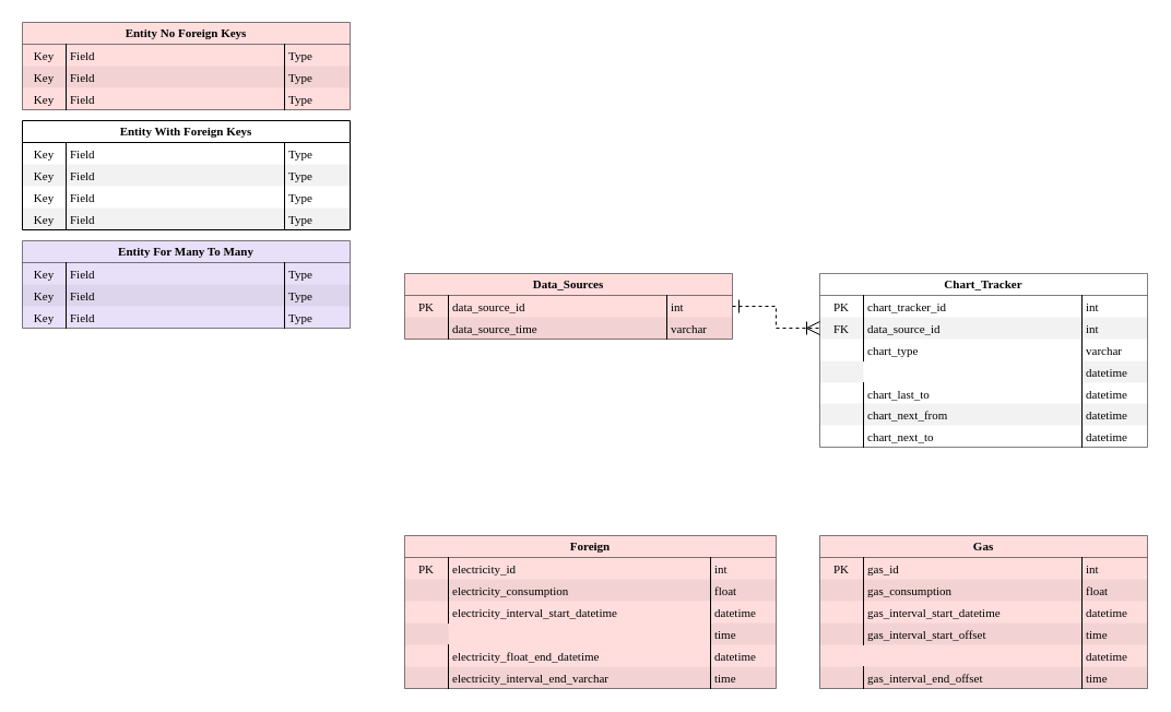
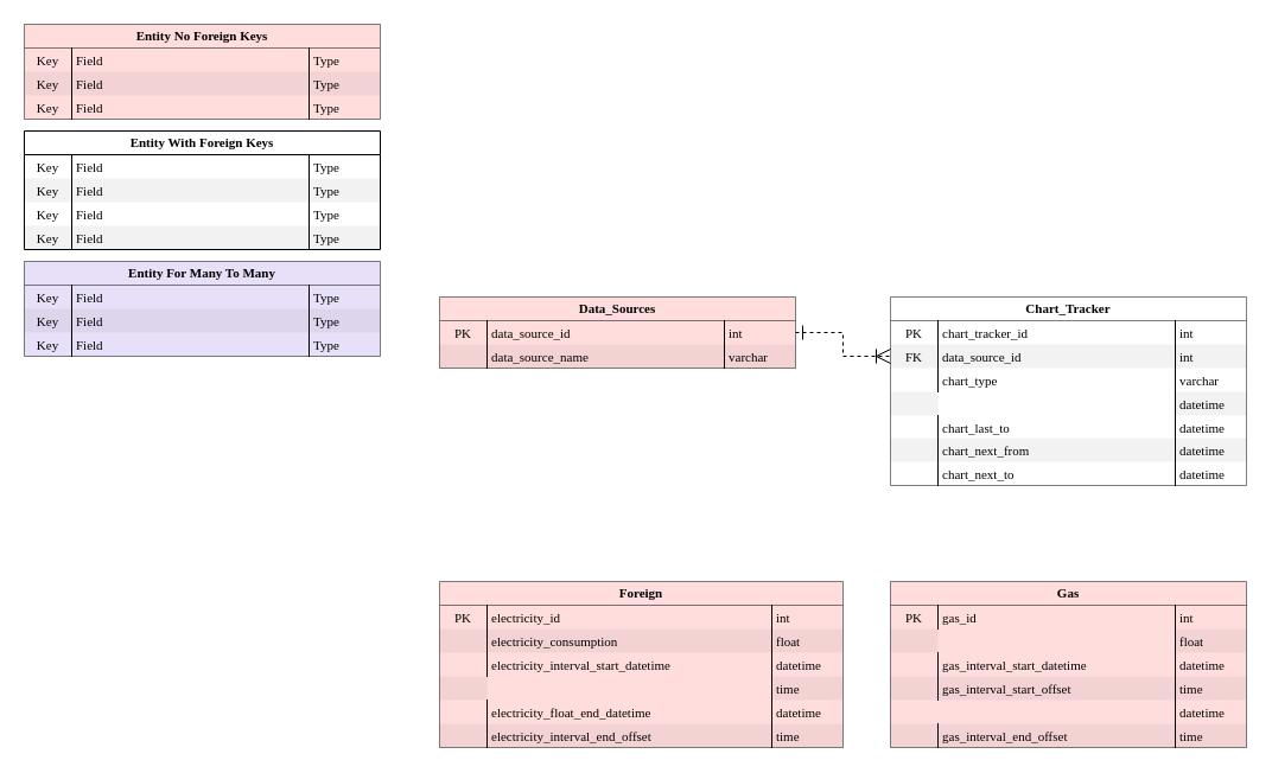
- <mxCell id="91" value="data_source_time" style="shape=partialRectangle;top=0;right=0;bottom=0;part=1;resizeHeight=0;align=left;verticalAlign=top;spacingLeft=4;spacingRight=4;overflow=hidden;rotatable=0;points=[[0,0.5],[1,0.5]];portConstraint=eastwest;swimlaneFillColor=#ffffff;fontSize=11;fontColor=#000000;fillColor=#000000;strokeOpacity=100;spacing=0;fontFamily=Lucida Console;fillOpacity=5;" vertex="1" parent="86"><mxGeometry x="40" y="40" width="200" height="20" as="geometry" /></mxCell>
+ <mxCell id="91" value="data_source_name" style="shape=partialRectangle;top=0;right=0;bottom=0;part=1;resizeHeight=0;align=left;verticalAlign=top;spacingLeft=4;spacingRight=4;overflow=hidden;rotatable=0;points=[[0,0.5],[1,0.5]];portConstraint=eastwest;swimlaneFillColor=#ffffff;fontSize=11;fontColor=#000000;fillColor=#000000;strokeOpacity=100;spacing=0;fontFamily=Lucida Console;fillOpacity=5;" vertex="1" parent="86"><mxGeometry x="40" y="40" width="200" height="20" as="geometry" /></mxCell>
- <mxCell id="56" value="gas_consumption" style="shape=partialRectangle;top=0;right=0;bottom=0;part=1;resizeHeight=0;align=left;verticalAlign=top;spacingLeft=4;spacingRight=4;overflow=hidden;rotatable=0;points=[[0,0.5],[1,0.5]];portConstraint=eastwest;swimlaneFillColor=#ffffff;fontSize=11;fontColor=#000000;fillColor=#000000;strokeOpacity=100;spacing=0;fontFamily=Lucida Console;fillOpacity=5;" parent="51" vertex="1"><mxGeometry x="40" y="40" width="200" height="20" as="geometry" /></mxCell>
- <mxCell id="49" value="electricity_interval_end_varchar" style="shape=partialRectangle;top=0;right=0;bottom=0;part=1;resizeHeight=0;align=left;verticalAlign=top;spacingLeft=4;spacingRight=4;overflow=hidden;rotatable=0;points=[[0,0.5],[1,0.5]];portConstraint=eastwest;swimlaneFillColor=#ffffff;fontSize=11;fontColor=#000000;fillColor=#000000;strokeOpacity=100;spacing=0;fontFamily=Lucida Console;fillOpacity=5;" parent="35" vertex="1"><mxGeometry x="40" y="120" width="240" height="20" as="geometry" /></mxCell>
+ <mxCell id="49" value="electricity_interval_end_offset" style="shape=partialRectangle;top=0;right=0;bottom=0;part=1;resizeHeight=0;align=left;verticalAlign=top;spacingLeft=4;spacingRight=4;overflow=hidden;rotatable=0;points=[[0,0.5],[1,0.5]];portConstraint=eastwest;swimlaneFillColor=#ffffff;fontSize=11;fontColor=#000000;fillColor=#000000;strokeOpacity=100;spacing=0;fontFamily=Lucida Console;fillOpacity=5;" parent="35" vertex="1"><mxGeometry x="40" y="120" width="240" height="20" as="geometry" /></mxCell>
